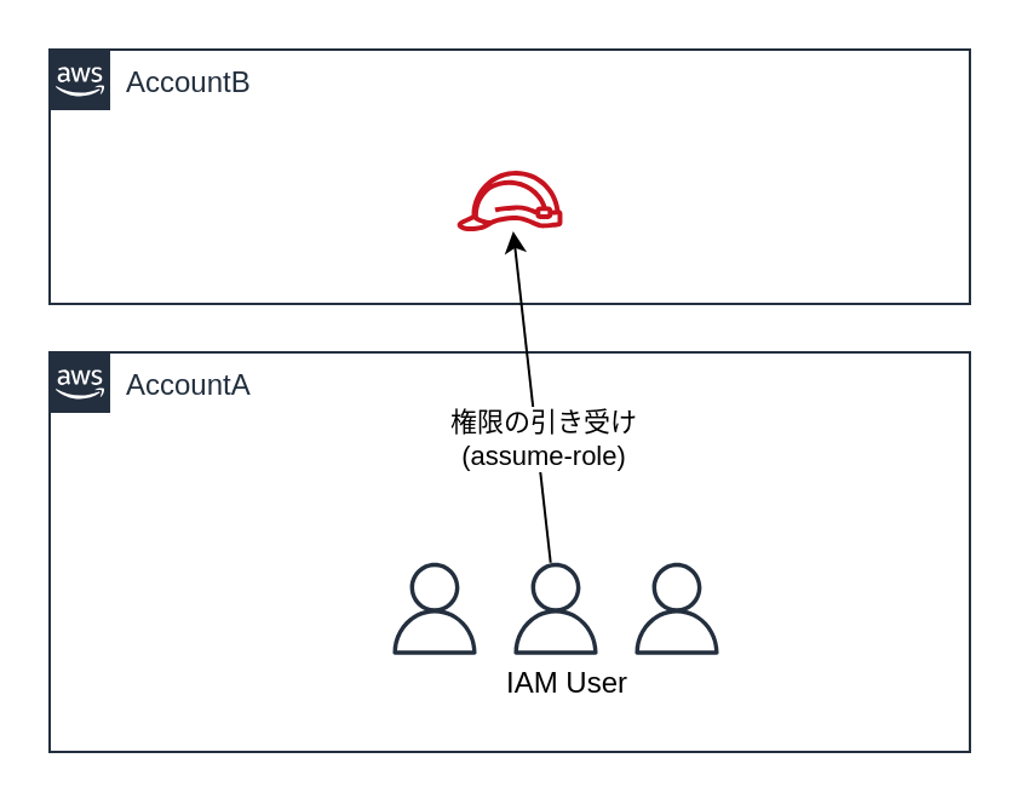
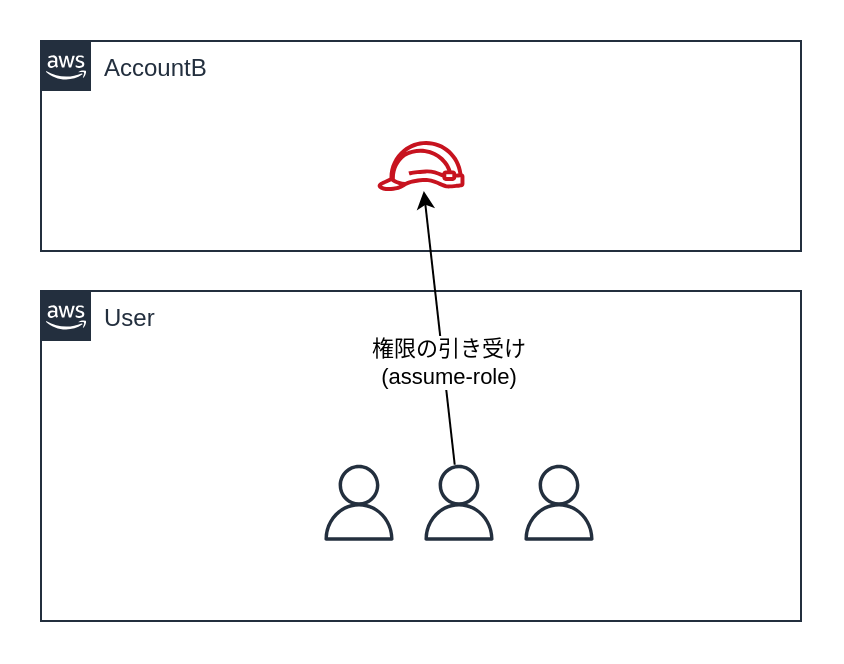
- <mxCell id="2" value="AccountA" style="points=[[0,0],[0.25,0],[0.5,0],[0.75,0],[1,0],[1,0.25],[1,0.5],[1,0.75],[1,1],[0.75,1],[0.5,1],[0.25,1],[0,1],[0,0.75],[0,0.5],[0,0.25]];outlineConnect=0;gradientColor=none;html=1;whiteSpace=wrap;fontSize=12;fontStyle=0;shape=mxgraph.aws4.group;grIcon=mxgraph.aws4.group_aws_cloud_alt;strokeColor=#232F3E;fillColor=none;verticalAlign=top;align=left;spacingLeft=30;fontColor=#232F3E;dashed=0;" vertex="1" parent="1"><mxGeometry x="20" y="145" width="380" height="165" as="geometry" /></mxCell>
+ <mxCell id="2" value="User" style="points=[[0,0],[0.25,0],[0.5,0],[0.75,0],[1,0],[1,0.25],[1,0.5],[1,0.75],[1,1],[0.75,1],[0.5,1],[0.25,1],[0,1],[0,0.75],[0,0.5],[0,0.25]];outlineConnect=0;gradientColor=none;html=1;whiteSpace=wrap;fontSize=12;fontStyle=0;shape=mxgraph.aws4.group;grIcon=mxgraph.aws4.group_aws_cloud_alt;strokeColor=#232F3E;fillColor=none;verticalAlign=top;align=left;spacingLeft=30;fontColor=#232F3E;dashed=0;" vertex="1" parent="1"><mxGeometry x="20" y="145" width="380" height="165" as="geometry" /></mxCell>
- <mxCell id="8" value="IAM User" style="text;html=1;strokeColor=none;fillColor=none;align=center;verticalAlign=middle;whiteSpace=wrap;rounded=0;" vertex="1" parent="1"><mxGeometry x="187.85" y="271.88" width="92" height="20" as="geometry" /></mxCell>
